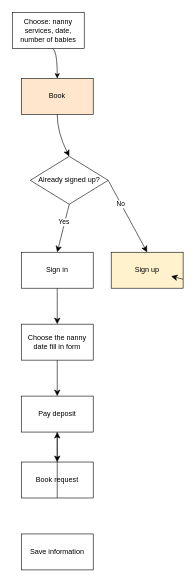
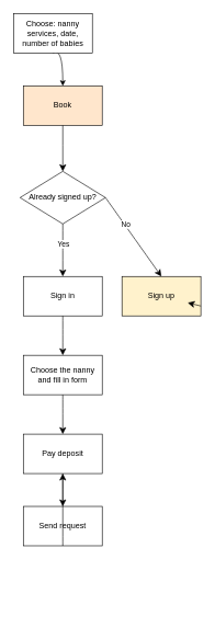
- <mxCell id="6" value="Already signed up?" style="rhombus;whiteSpace=wrap;html=1;" vertex="1" parent="1"><mxGeometry x="50" y="260" width="130" height="80" as="geometry" /></mxCell>
+ <mxCell id="6" value="Already signed up?" style="rhombus;whiteSpace=wrap;html=1;" vertex="1" parent="1"><mxGeometry x="30" y="260" width="130" height="80" as="geometry" /></mxCell>
- <mxCell id="15" value="Choose the nanny date fill in form" style="rounded=0;whiteSpace=wrap;html=1;" vertex="1" parent="1"><mxGeometry x="35" y="540" width="120" height="60" as="geometry" /></mxCell>
+ <mxCell id="15" value="Choose the nanny and fill in form" style="rounded=0;whiteSpace=wrap;html=1;" vertex="1" parent="1"><mxGeometry x="35" y="540" width="120" height="60" as="geometry" /></mxCell>
- <mxCell id="22" value="Book request" style="rounded=0;whiteSpace=wrap;html=1;" vertex="1" parent="1"><mxGeometry x="35" y="770" width="120" height="60" as="geometry" /></mxCell>
+ <mxCell id="22" value="Send request" style="rounded=0;whiteSpace=wrap;html=1;" vertex="1" parent="1"><mxGeometry x="35" y="770" width="120" height="60" as="geometry" /></mxCell>
- <mxCell id="19" value="Save information" style="rounded=0;whiteSpace=wrap;html=1;" vertex="1" parent="1"><mxGeometry x="35" y="890" width="120" height="60" as="geometry" /></mxCell>
